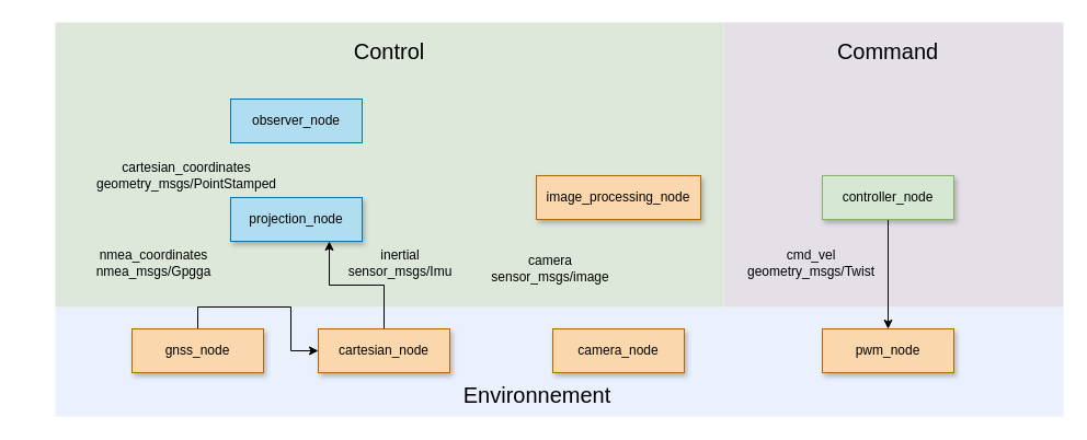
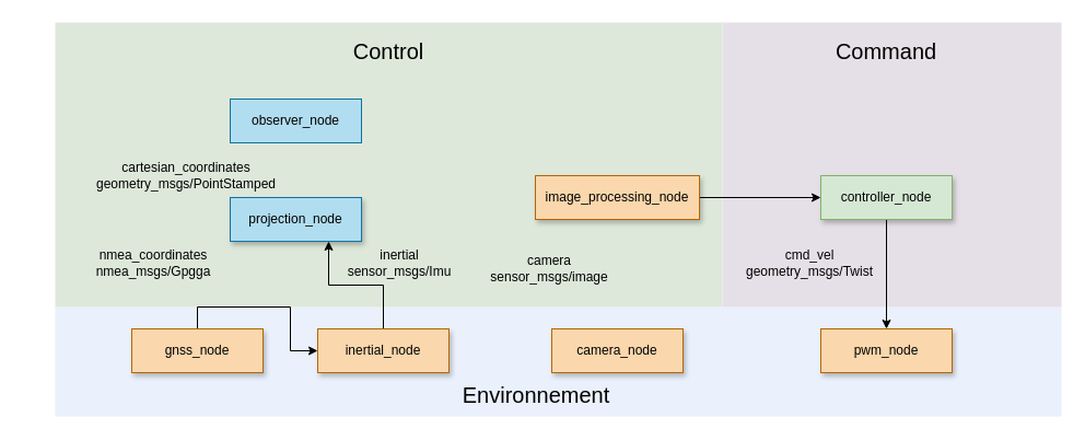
+ <mxCell id="21" style="edgeStyle=orthogonalEdgeStyle;rounded=0;orthogonalLoop=1;jettySize=auto;html=1;exitX=1;exitY=0.5;exitDx=0;exitDy=0;entryX=0;entryY=0.5;entryDx=0;entryDy=0;" edge="1" parent="1" source="22" target="12"><mxGeometry relative="1" as="geometry" /></mxCell>
- <mxCell id="6" value="cartesian_node" style="rounded=0;whiteSpace=wrap;html=1;fillColor=#fad7ac;strokeColor=#b46504;shadow=1;" parent="1" vertex="1"><mxGeometry x="290" y="300" width="120" height="40" as="geometry" /></mxCell>
+ <mxCell id="6" value="inertial_node" style="rounded=0;whiteSpace=wrap;html=1;fillColor=#fad7ac;strokeColor=#b46504;shadow=1;" parent="1" vertex="1"><mxGeometry x="290" y="300" width="120" height="40" as="geometry" /></mxCell>
